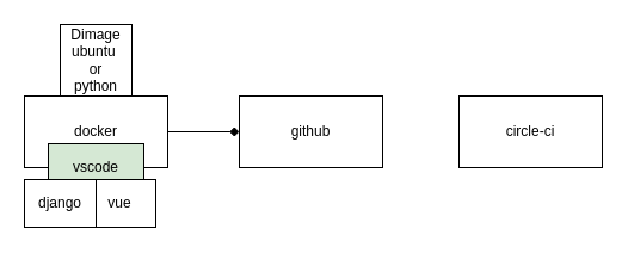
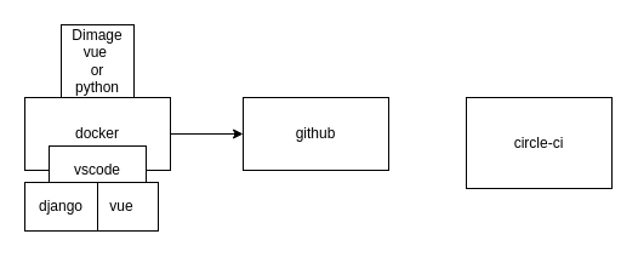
- <mxCell id="9" value="Dimage&lt;br&gt;ubuntu&amp;nbsp;&lt;br&gt;or&lt;br&gt;python" style="rounded=0;whiteSpace=wrap;html=1;" vertex="1" parent="1"><mxGeometry x="50" width="60" height="60" as="geometry" y="20" /></mxCell>
+ <mxCell id="9" value="Dimage&lt;br&gt;vue&amp;nbsp;&lt;br&gt;or&lt;br&gt;python" style="rounded=0;whiteSpace=wrap;html=1;" vertex="1" parent="1"><mxGeometry x="50" width="60" height="60" as="geometry" y="20" /></mxCell>
- <mxCell id="2" style="edgeStyle=orthogonalEdgeStyle;rounded=0;orthogonalLoop=1;jettySize=auto;html=1;entryX=0;entryY=0.5;entryDx=0;entryDy=0;endArrow=diamond;" edge="1" parent="1" source="3" target="4"><mxGeometry relative="1" as="geometry" /></mxCell>
+ <mxCell id="2" style="edgeStyle=orthogonalEdgeStyle;rounded=0;orthogonalLoop=1;jettySize=auto;html=1;entryX=0;entryY=0.5;entryDx=0;entryDy=0;" edge="1" parent="1" source="3" target="4"><mxGeometry relative="1" as="geometry" /></mxCell>
- <mxCell id="5" value="circle-ci" style="rounded=0;whiteSpace=wrap;html=1;" vertex="1" parent="1"><mxGeometry x="384" y="80" width="120" height="60" as="geometry" /></mxCell>
+ <mxCell id="5" value="circle-ci" style="rounded=0;whiteSpace=wrap;html=1;" vertex="1" parent="1"><mxGeometry x="384" y="80" width="120" height="75" as="geometry" /></mxCell>
- <mxCell id="6" value="vscode" style="rounded=0;whiteSpace=wrap;html=1;fillColor=#d5e8d4;" vertex="1" parent="1"><mxGeometry x="40" y="120" width="80" height="40" as="geometry" /></mxCell>
+ <mxCell id="6" value="vscode" style="rounded=0;whiteSpace=wrap;html=1;" vertex="1" parent="1"><mxGeometry x="40" y="120" width="80" height="40" as="geometry" /></mxCell>
